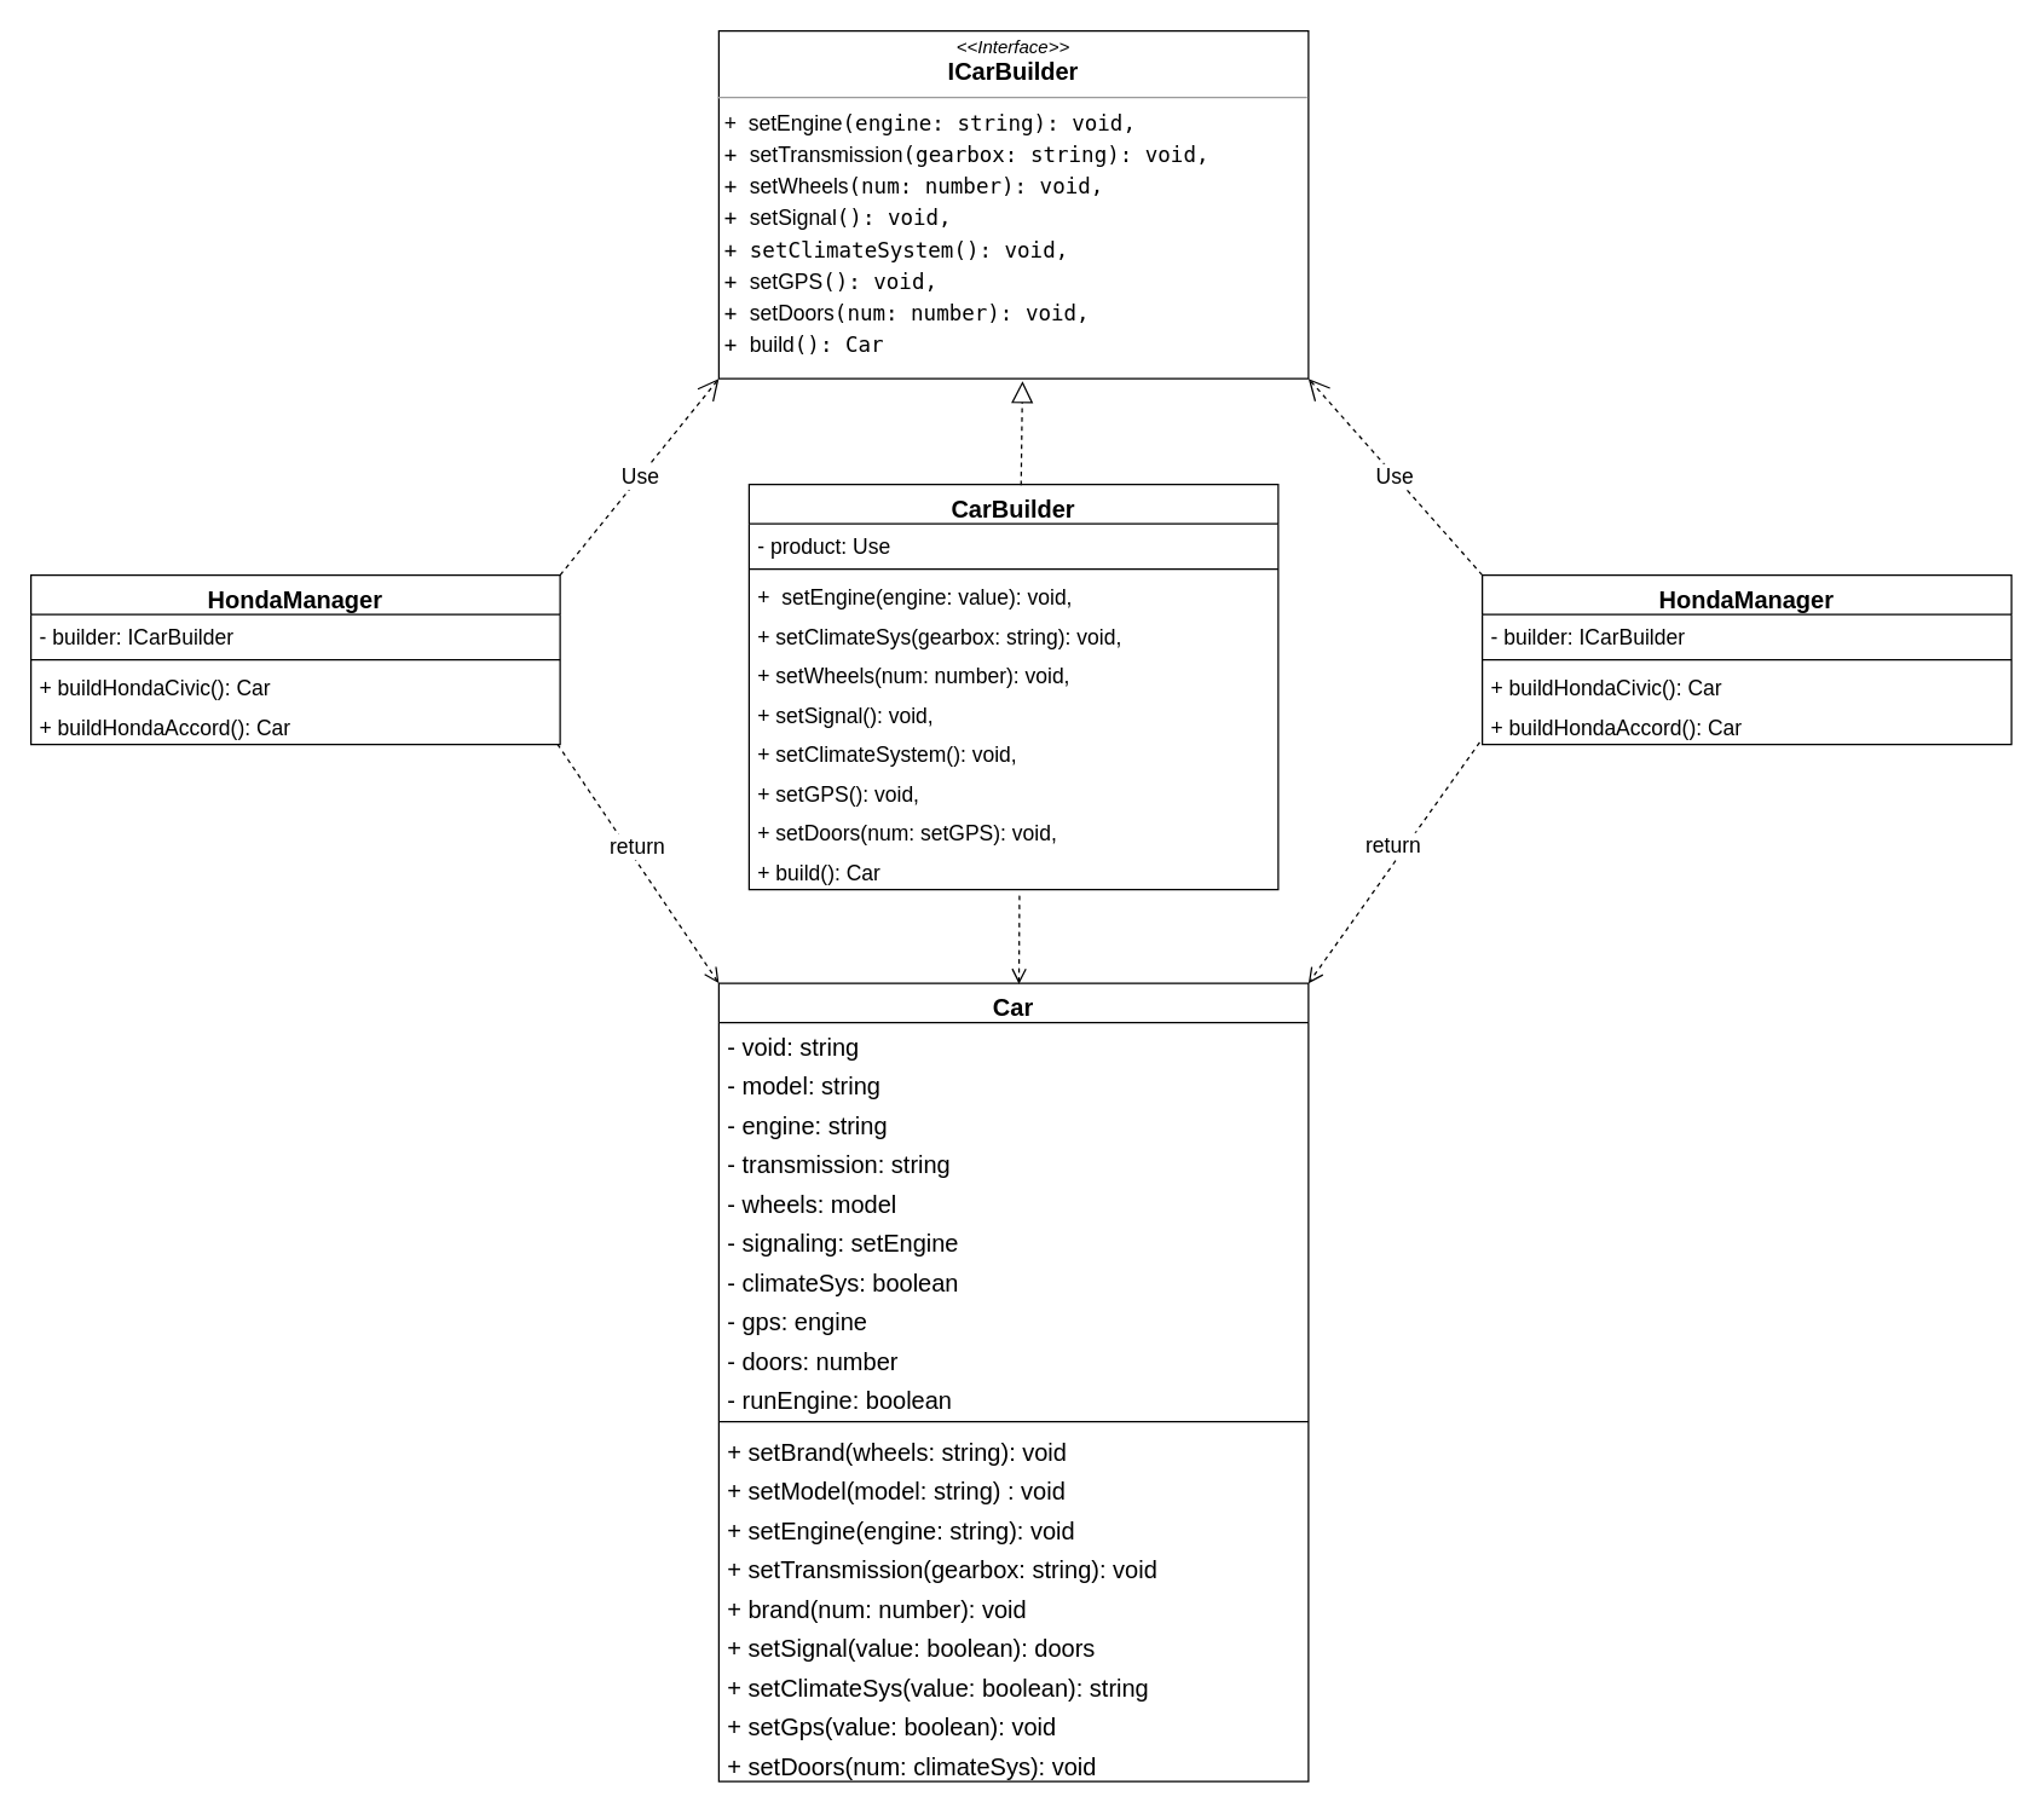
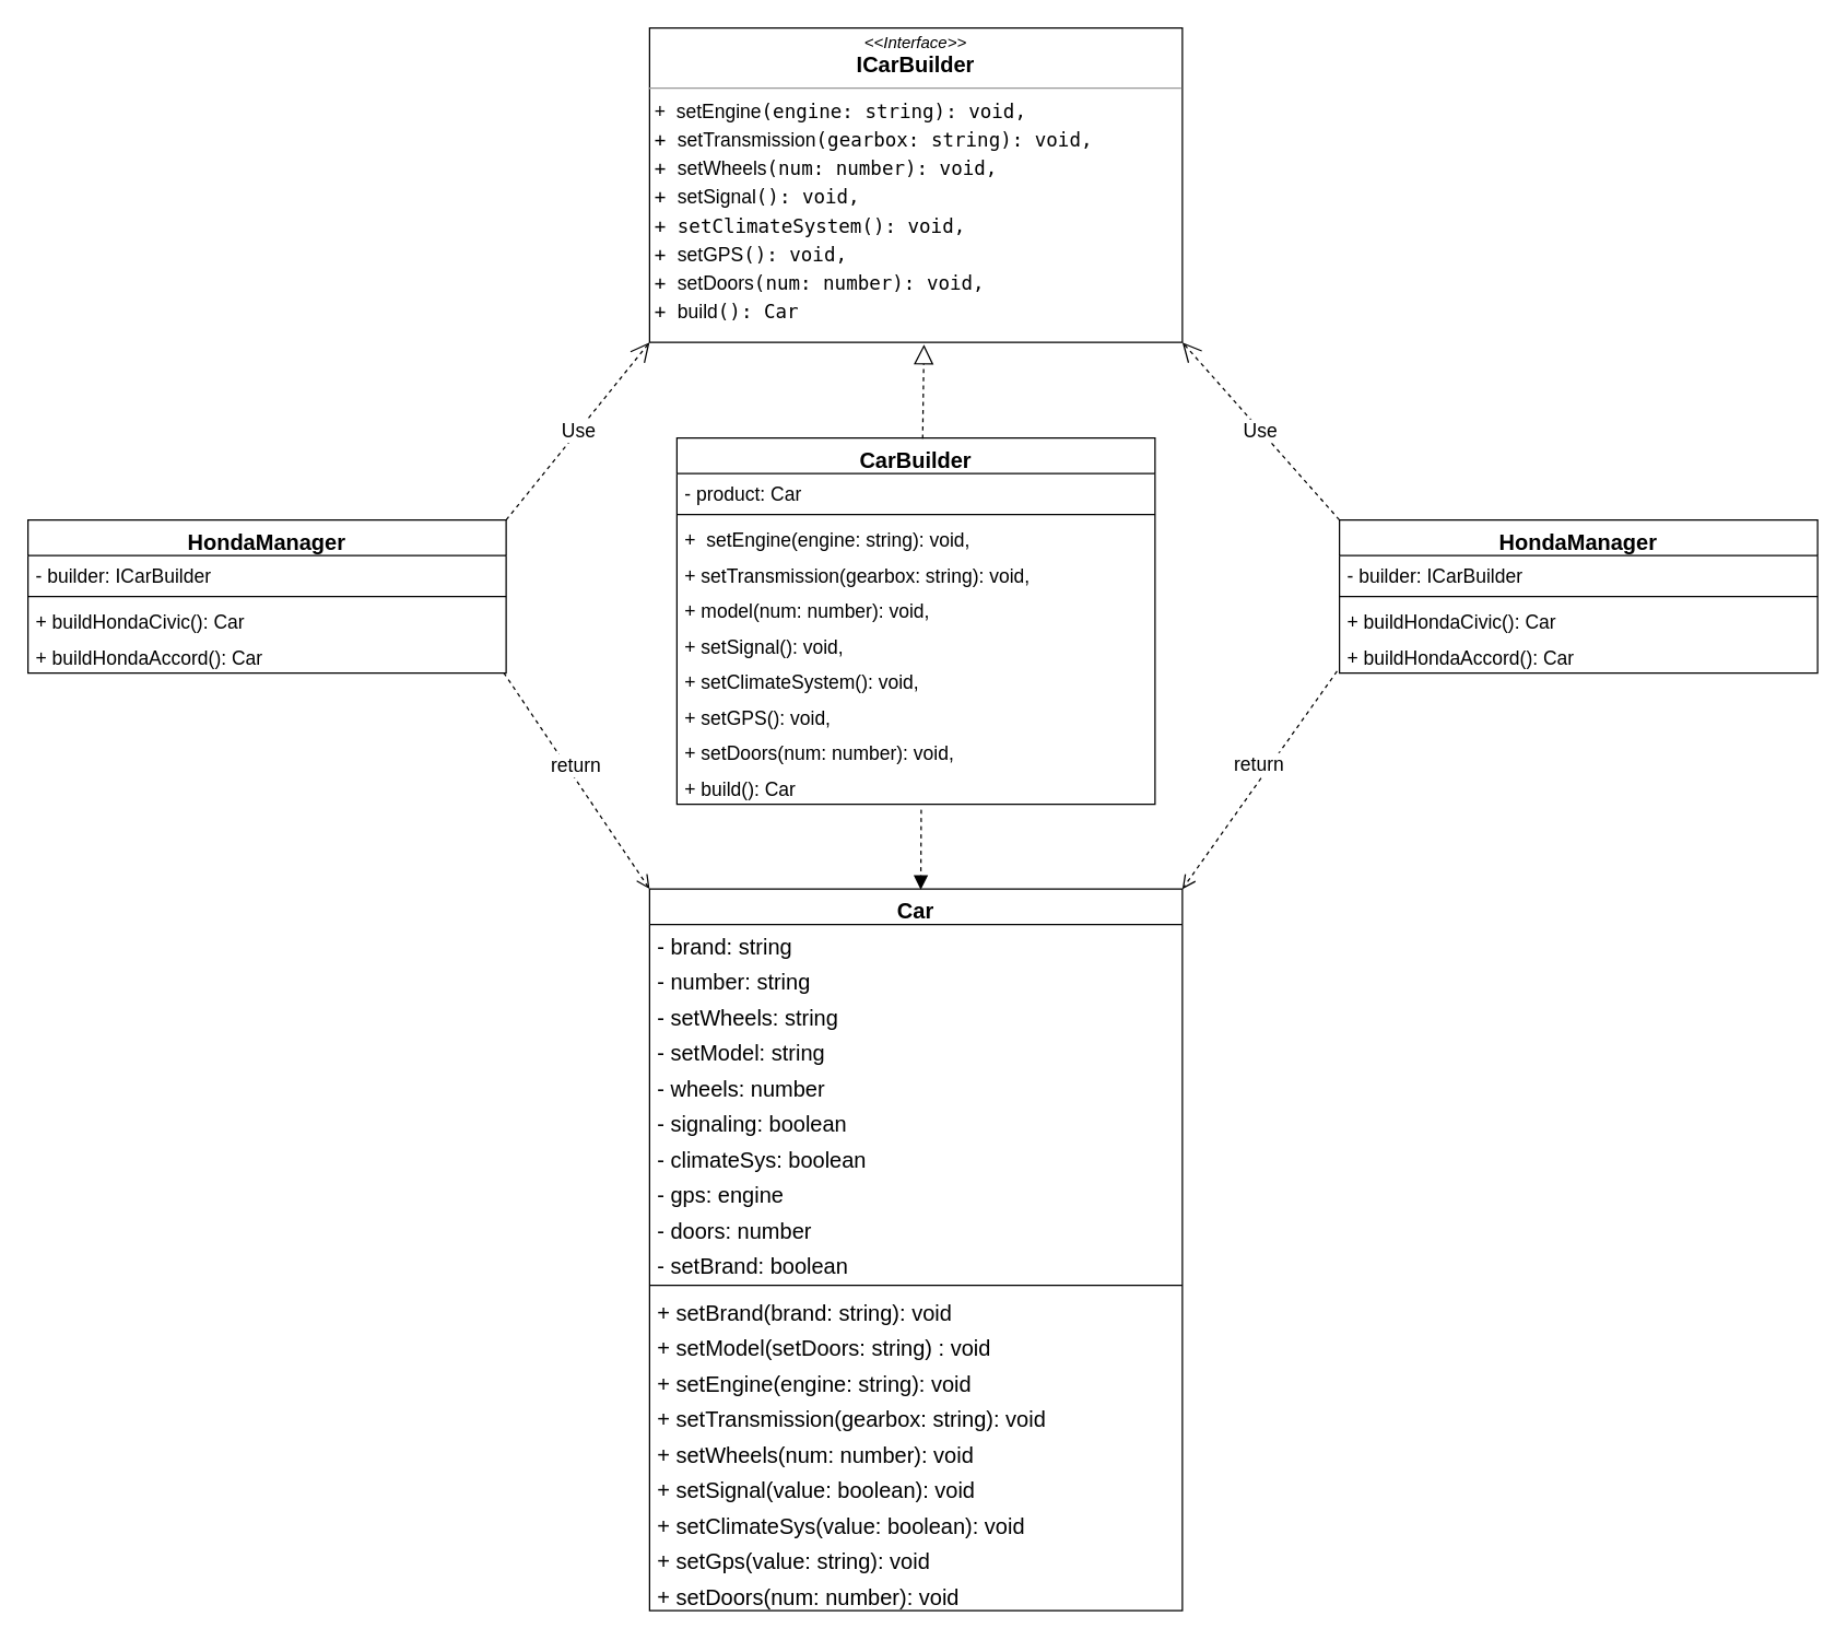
- <mxCell id="25" value="- product: Use" style="text;align=left;verticalAlign=top;spacingLeft=4;spacingRight=4;overflow=hidden;rotatable=0;points=[[0,0.5],[1,0.5]];portConstraint=eastwest;fontSize=14;" parent="24" vertex="1"><mxGeometry y="26" width="350" height="26" as="geometry" /></mxCell>
+ <mxCell id="25" value="- product: Car" style="text;align=left;verticalAlign=top;spacingLeft=4;spacingRight=4;overflow=hidden;rotatable=0;points=[[0,0.5],[1,0.5]];portConstraint=eastwest;fontSize=14;" parent="24" vertex="1"><mxGeometry y="26" width="350" height="26" as="geometry" /></mxCell>
- <mxCell id="27" value="+  setEngine(engine: value): void," style="text;strokeColor=none;fillColor=none;align=left;verticalAlign=top;spacingLeft=4;spacingRight=4;overflow=hidden;rotatable=0;points=[[0,0.5],[1,0.5]];portConstraint=eastwest;fontSize=14;" vertex="1" parent="24"><mxGeometry y="60" width="350" height="26" as="geometry" /></mxCell>
+ <mxCell id="27" value="+  setEngine(engine: string): void," style="text;strokeColor=none;fillColor=none;align=left;verticalAlign=top;spacingLeft=4;spacingRight=4;overflow=hidden;rotatable=0;points=[[0,0.5],[1,0.5]];portConstraint=eastwest;fontSize=14;" vertex="1" parent="24"><mxGeometry y="60" width="350" height="26" as="geometry" /></mxCell>
- <mxCell id="28" value="+ setClimateSys(gearbox: string): void," style="text;strokeColor=none;fillColor=none;align=left;verticalAlign=top;spacingLeft=4;spacingRight=4;overflow=hidden;rotatable=0;points=[[0,0.5],[1,0.5]];portConstraint=eastwest;fontSize=14;" vertex="1" parent="24"><mxGeometry y="86" width="350" height="26" as="geometry" /></mxCell>
+ <mxCell id="28" value="+ setTransmission(gearbox: string): void," style="text;strokeColor=none;fillColor=none;align=left;verticalAlign=top;spacingLeft=4;spacingRight=4;overflow=hidden;rotatable=0;points=[[0,0.5],[1,0.5]];portConstraint=eastwest;fontSize=14;" vertex="1" parent="24"><mxGeometry y="86" width="350" height="26" as="geometry" /></mxCell>
- <mxCell id="29" value="+ setWheels(num: number): void," style="text;strokeColor=none;fillColor=none;align=left;verticalAlign=top;spacingLeft=4;spacingRight=4;overflow=hidden;rotatable=0;points=[[0,0.5],[1,0.5]];portConstraint=eastwest;fontSize=14;" vertex="1" parent="24"><mxGeometry y="112" width="350" height="26" as="geometry" /></mxCell>
+ <mxCell id="29" value="+ model(num: number): void," style="text;strokeColor=none;fillColor=none;align=left;verticalAlign=top;spacingLeft=4;spacingRight=4;overflow=hidden;rotatable=0;points=[[0,0.5],[1,0.5]];portConstraint=eastwest;fontSize=14;" vertex="1" parent="24"><mxGeometry y="112" width="350" height="26" as="geometry" /></mxCell>
- <mxCell id="33" value="+ setDoors(num: setGPS): void," style="text;strokeColor=none;fillColor=none;align=left;verticalAlign=top;spacingLeft=4;spacingRight=4;overflow=hidden;rotatable=0;points=[[0,0.5],[1,0.5]];portConstraint=eastwest;fontSize=14;" vertex="1" parent="24"><mxGeometry y="216" width="350" height="26" as="geometry" /></mxCell>
+ <mxCell id="33" value="+ setDoors(num: number): void," style="text;strokeColor=none;fillColor=none;align=left;verticalAlign=top;spacingLeft=4;spacingRight=4;overflow=hidden;rotatable=0;points=[[0,0.5],[1,0.5]];portConstraint=eastwest;fontSize=14;" vertex="1" parent="24"><mxGeometry y="216" width="350" height="26" as="geometry" /></mxCell>
- <mxCell id="35" value="" style="html=1;verticalAlign=bottom;endArrow=open;dashed=1;endSize=8;rounded=0;fontSize=14;exitX=0.511;exitY=1.154;exitDx=0;exitDy=0;exitPerimeter=0;entryX=0.509;entryY=0.001;entryDx=0;entryDy=0;entryPerimeter=0;" edge="1" parent="1" source="34" target="3"><mxGeometry x="-0.25" y="-20" relative="1" as="geometry"><mxPoint x="710" y="400" as="sourcePoint" /><mxPoint x="419" y="380" as="targetPoint" /><mxPoint as="offset" /></mxGeometry></mxCell>
+ <mxCell id="35" value="" style="html=1;verticalAlign=bottom;endArrow=block;dashed=1;endSize=8;rounded=0;fontSize=14;exitX=0.511;exitY=1.154;exitDx=0;exitDy=0;exitPerimeter=0;entryX=0.509;entryY=0.001;entryDx=0;entryDy=0;entryPerimeter=0;" edge="1" parent="1" source="34" target="3"><mxGeometry x="-0.25" y="-20" relative="1" as="geometry"><mxPoint x="710" y="400" as="sourcePoint" /><mxPoint x="419" y="380" as="targetPoint" /><mxPoint as="offset" /></mxGeometry></mxCell>
- <mxCell id="4" value="- void: string&#10;" style="text;align=left;verticalAlign=top;spacingLeft=4;spacingRight=4;overflow=hidden;rotatable=0;points=[[0,0.5],[1,0.5]];portConstraint=eastwest;fontSize=16;" parent="3" vertex="1"><mxGeometry y="26" width="390" height="26" as="geometry" /></mxCell>
+ <mxCell id="4" value="- brand: string&#10;" style="text;align=left;verticalAlign=top;spacingLeft=4;spacingRight=4;overflow=hidden;rotatable=0;points=[[0,0.5],[1,0.5]];portConstraint=eastwest;fontSize=16;" parent="3" vertex="1"><mxGeometry y="26" width="390" height="26" as="geometry" /></mxCell>
- <mxCell id="5" value="- model: string" style="text;align=left;verticalAlign=top;spacingLeft=4;spacingRight=4;overflow=hidden;rotatable=0;points=[[0,0.5],[1,0.5]];portConstraint=eastwest;fontSize=16;" parent="3" vertex="1"><mxGeometry y="52" width="390" height="26" as="geometry" /></mxCell>
+ <mxCell id="5" value="- number: string" style="text;align=left;verticalAlign=top;spacingLeft=4;spacingRight=4;overflow=hidden;rotatable=0;points=[[0,0.5],[1,0.5]];portConstraint=eastwest;fontSize=16;" parent="3" vertex="1"><mxGeometry y="52" width="390" height="26" as="geometry" /></mxCell>
- <mxCell id="6" value="- engine: string" style="text;align=left;verticalAlign=top;spacingLeft=4;spacingRight=4;overflow=hidden;rotatable=0;points=[[0,0.5],[1,0.5]];portConstraint=eastwest;fontSize=16;" parent="3" vertex="1"><mxGeometry y="78" width="390" height="26" as="geometry" /></mxCell>
+ <mxCell id="6" value="- setWheels: string" style="text;align=left;verticalAlign=top;spacingLeft=4;spacingRight=4;overflow=hidden;rotatable=0;points=[[0,0.5],[1,0.5]];portConstraint=eastwest;fontSize=16;" parent="3" vertex="1"><mxGeometry y="78" width="390" height="26" as="geometry" /></mxCell>
- <mxCell id="7" value="- transmission: string" style="text;align=left;verticalAlign=top;spacingLeft=4;spacingRight=4;overflow=hidden;rotatable=0;points=[[0,0.5],[1,0.5]];portConstraint=eastwest;fontSize=16;" parent="3" vertex="1"><mxGeometry y="104" width="390" height="26" as="geometry" /></mxCell>
+ <mxCell id="7" value="- setModel: string" style="text;align=left;verticalAlign=top;spacingLeft=4;spacingRight=4;overflow=hidden;rotatable=0;points=[[0,0.5],[1,0.5]];portConstraint=eastwest;fontSize=16;" parent="3" vertex="1"><mxGeometry y="104" width="390" height="26" as="geometry" /></mxCell>
- <mxCell id="8" value="- wheels: model" style="text;align=left;verticalAlign=top;spacingLeft=4;spacingRight=4;overflow=hidden;rotatable=0;points=[[0,0.5],[1,0.5]];portConstraint=eastwest;fontSize=16;" parent="3" vertex="1"><mxGeometry y="130" width="390" height="26" as="geometry" /></mxCell>
+ <mxCell id="8" value="- wheels: number" style="text;align=left;verticalAlign=top;spacingLeft=4;spacingRight=4;overflow=hidden;rotatable=0;points=[[0,0.5],[1,0.5]];portConstraint=eastwest;fontSize=16;" parent="3" vertex="1"><mxGeometry y="130" width="390" height="26" as="geometry" /></mxCell>
- <mxCell id="9" value="- signaling: setEngine   " style="text;align=left;verticalAlign=top;spacingLeft=4;spacingRight=4;overflow=hidden;rotatable=0;points=[[0,0.5],[1,0.5]];portConstraint=eastwest;fontSize=16;" parent="3" vertex="1"><mxGeometry y="156" width="390" height="26" as="geometry" /></mxCell>
+ <mxCell id="9" value="- signaling: boolean   " style="text;align=left;verticalAlign=top;spacingLeft=4;spacingRight=4;overflow=hidden;rotatable=0;points=[[0,0.5],[1,0.5]];portConstraint=eastwest;fontSize=16;" parent="3" vertex="1"><mxGeometry y="156" width="390" height="26" as="geometry" /></mxCell>
- <mxCell id="13" value="- runEngine: boolean" style="text;align=left;verticalAlign=top;spacingLeft=4;spacingRight=4;overflow=hidden;rotatable=0;points=[[0,0.5],[1,0.5]];portConstraint=eastwest;fontSize=16;" parent="3" vertex="1"><mxGeometry y="260" width="390" height="26" as="geometry" /></mxCell>
+ <mxCell id="13" value="- setBrand: boolean" style="text;align=left;verticalAlign=top;spacingLeft=4;spacingRight=4;overflow=hidden;rotatable=0;points=[[0,0.5],[1,0.5]];portConstraint=eastwest;fontSize=16;" parent="3" vertex="1"><mxGeometry y="260" width="390" height="26" as="geometry" /></mxCell>
- <mxCell id="15" value="+ setBrand(wheels: string): void&#10;" style="text;align=left;verticalAlign=top;spacingLeft=4;spacingRight=4;overflow=hidden;rotatable=0;points=[[0,0.5],[1,0.5]];portConstraint=eastwest;fontSize=16;" parent="3" vertex="1"><mxGeometry y="294" width="390" height="26" as="geometry" /></mxCell>
+ <mxCell id="15" value="+ setBrand(brand: string): void&#10;" style="text;align=left;verticalAlign=top;spacingLeft=4;spacingRight=4;overflow=hidden;rotatable=0;points=[[0,0.5],[1,0.5]];portConstraint=eastwest;fontSize=16;" parent="3" vertex="1"><mxGeometry y="294" width="390" height="26" as="geometry" /></mxCell>
- <mxCell id="16" value="+ setModel(model: string) : void&#10;" style="text;align=left;verticalAlign=top;spacingLeft=4;spacingRight=4;overflow=hidden;rotatable=0;points=[[0,0.5],[1,0.5]];portConstraint=eastwest;fontSize=16;" parent="3" vertex="1"><mxGeometry y="320" width="390" height="26" as="geometry" /></mxCell>
+ <mxCell id="16" value="+ setModel(setDoors: string) : void&#10;" style="text;align=left;verticalAlign=top;spacingLeft=4;spacingRight=4;overflow=hidden;rotatable=0;points=[[0,0.5],[1,0.5]];portConstraint=eastwest;fontSize=16;" parent="3" vertex="1"><mxGeometry y="320" width="390" height="26" as="geometry" /></mxCell>
- <mxCell id="19" value="+ brand(num: number): void" style="text;align=left;verticalAlign=top;spacingLeft=4;spacingRight=4;overflow=hidden;rotatable=0;points=[[0,0.5],[1,0.5]];portConstraint=eastwest;fontSize=16;" parent="3" vertex="1"><mxGeometry y="398" width="390" height="26" as="geometry" /></mxCell>
+ <mxCell id="19" value="+ setWheels(num: number): void" style="text;align=left;verticalAlign=top;spacingLeft=4;spacingRight=4;overflow=hidden;rotatable=0;points=[[0,0.5],[1,0.5]];portConstraint=eastwest;fontSize=16;" parent="3" vertex="1"><mxGeometry y="398" width="390" height="26" as="geometry" /></mxCell>
- <mxCell id="20" value="+ setSignal(value: boolean): doors" style="text;align=left;verticalAlign=top;spacingLeft=4;spacingRight=4;overflow=hidden;rotatable=0;points=[[0,0.5],[1,0.5]];portConstraint=eastwest;fontSize=16;" parent="3" vertex="1"><mxGeometry y="424" width="390" height="26" as="geometry" /></mxCell>
+ <mxCell id="20" value="+ setSignal(value: boolean): void" style="text;align=left;verticalAlign=top;spacingLeft=4;spacingRight=4;overflow=hidden;rotatable=0;points=[[0,0.5],[1,0.5]];portConstraint=eastwest;fontSize=16;" parent="3" vertex="1"><mxGeometry y="424" width="390" height="26" as="geometry" /></mxCell>
- <mxCell id="21" value="+ setClimateSys(value: boolean): string" style="text;align=left;verticalAlign=top;spacingLeft=4;spacingRight=4;overflow=hidden;rotatable=0;points=[[0,0.5],[1,0.5]];portConstraint=eastwest;fontSize=16;" parent="3" vertex="1"><mxGeometry y="450" width="390" height="26" as="geometry" /></mxCell>
+ <mxCell id="21" value="+ setClimateSys(value: boolean): void" style="text;align=left;verticalAlign=top;spacingLeft=4;spacingRight=4;overflow=hidden;rotatable=0;points=[[0,0.5],[1,0.5]];portConstraint=eastwest;fontSize=16;" parent="3" vertex="1"><mxGeometry y="450" width="390" height="26" as="geometry" /></mxCell>
- <mxCell id="22" value="+ setGps(value: boolean): void" style="text;align=left;verticalAlign=top;spacingLeft=4;spacingRight=4;overflow=hidden;rotatable=0;points=[[0,0.5],[1,0.5]];portConstraint=eastwest;fontSize=16;" parent="3" vertex="1"><mxGeometry y="476" width="390" height="26" as="geometry" /></mxCell>
+ <mxCell id="22" value="+ setGps(value: string): void" style="text;align=left;verticalAlign=top;spacingLeft=4;spacingRight=4;overflow=hidden;rotatable=0;points=[[0,0.5],[1,0.5]];portConstraint=eastwest;fontSize=16;" parent="3" vertex="1"><mxGeometry y="476" width="390" height="26" as="geometry" /></mxCell>
- <mxCell id="23" value="+ setDoors(num: climateSys): void" style="text;align=left;verticalAlign=top;spacingLeft=4;spacingRight=4;overflow=hidden;rotatable=0;points=[[0,0.5],[1,0.5]];portConstraint=eastwest;fontSize=16;" parent="3" vertex="1"><mxGeometry y="502" width="390" height="26" as="geometry" /></mxCell>
+ <mxCell id="23" value="+ setDoors(num: number): void" style="text;align=left;verticalAlign=top;spacingLeft=4;spacingRight=4;overflow=hidden;rotatable=0;points=[[0,0.5],[1,0.5]];portConstraint=eastwest;fontSize=16;" parent="3" vertex="1"><mxGeometry y="502" width="390" height="26" as="geometry" /></mxCell>
